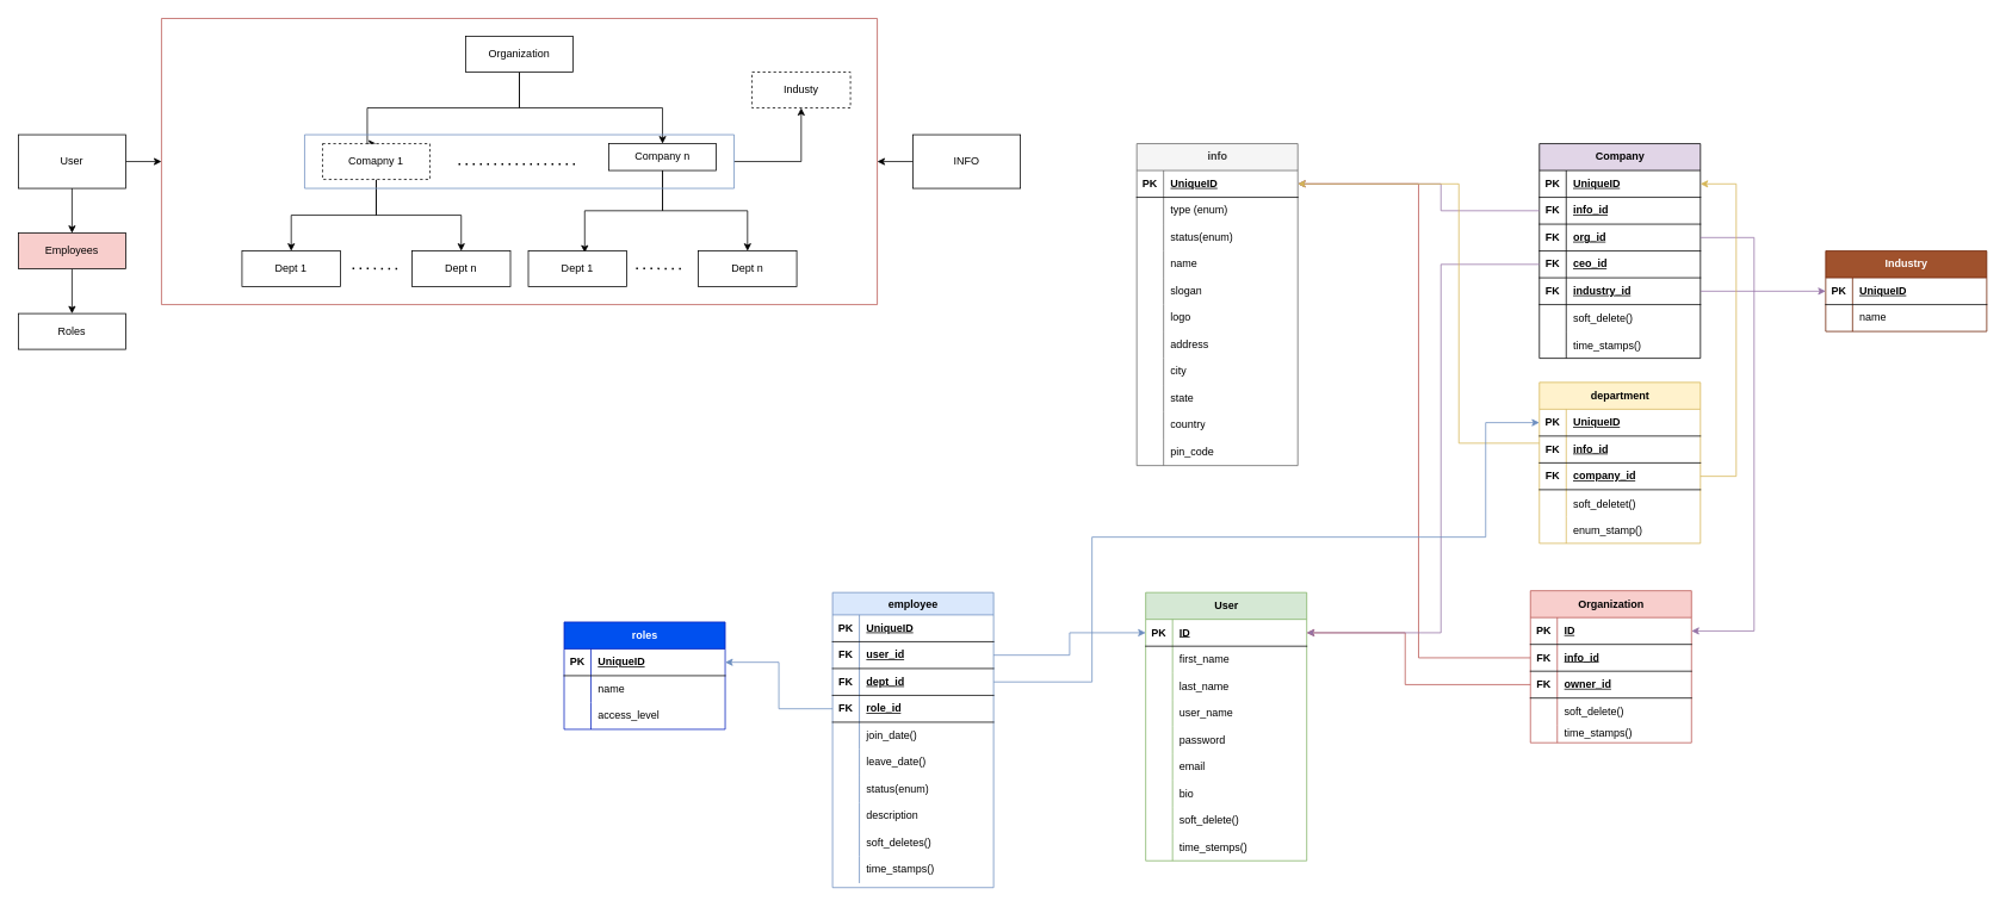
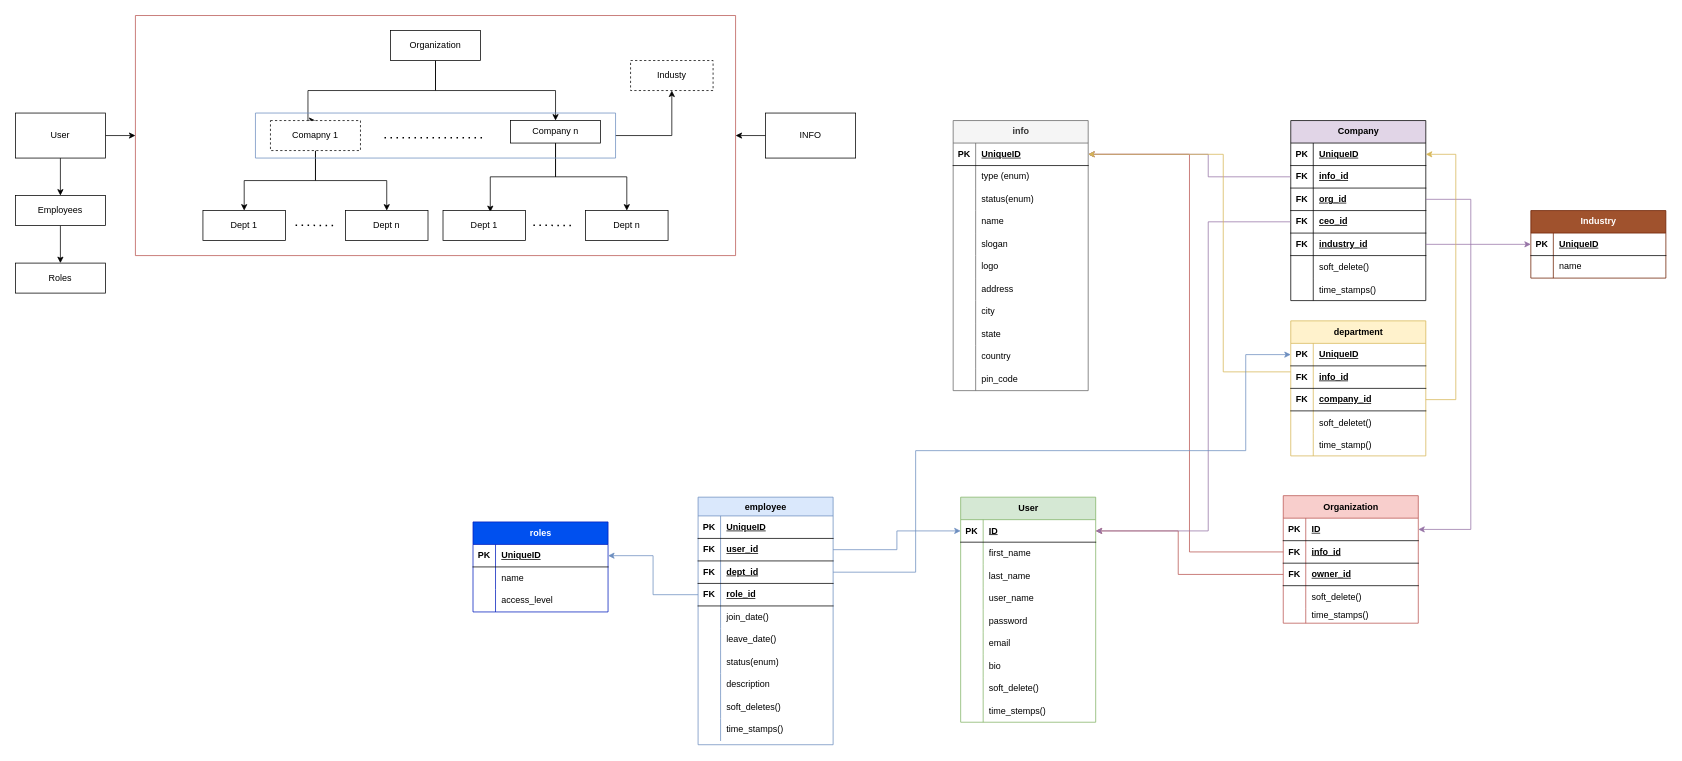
- <mxCell id="203" value="Employees" style="rounded=0;whiteSpace=wrap;html=1;fillColor=#f8cecc;" vertex="1" parent="1"><mxGeometry x="20" y="260" width="120" height="40" as="geometry" /></mxCell>
+ <mxCell id="203" value="Employees" style="rounded=0;whiteSpace=wrap;html=1;" vertex="1" parent="1"><mxGeometry x="20" y="260" width="120" height="40" as="geometry" /></mxCell>
- <mxCell id="95" value="enum_stamp()" style="shape=partialRectangle;connectable=0;fillColor=none;top=0;left=0;bottom=0;right=0;align=left;spacingLeft=6;overflow=hidden;" vertex="1" parent="93"><mxGeometry x="30" width="150" height="30" as="geometry"><mxRectangle width="150" height="30" as="alternateBounds" /></mxGeometry></mxCell>
+ <mxCell id="95" value="time_stamp()" style="shape=partialRectangle;connectable=0;fillColor=none;top=0;left=0;bottom=0;right=0;align=left;spacingLeft=6;overflow=hidden;" vertex="1" parent="93"><mxGeometry x="30" width="150" height="30" as="geometry"><mxRectangle width="150" height="30" as="alternateBounds" /></mxGeometry></mxCell>
